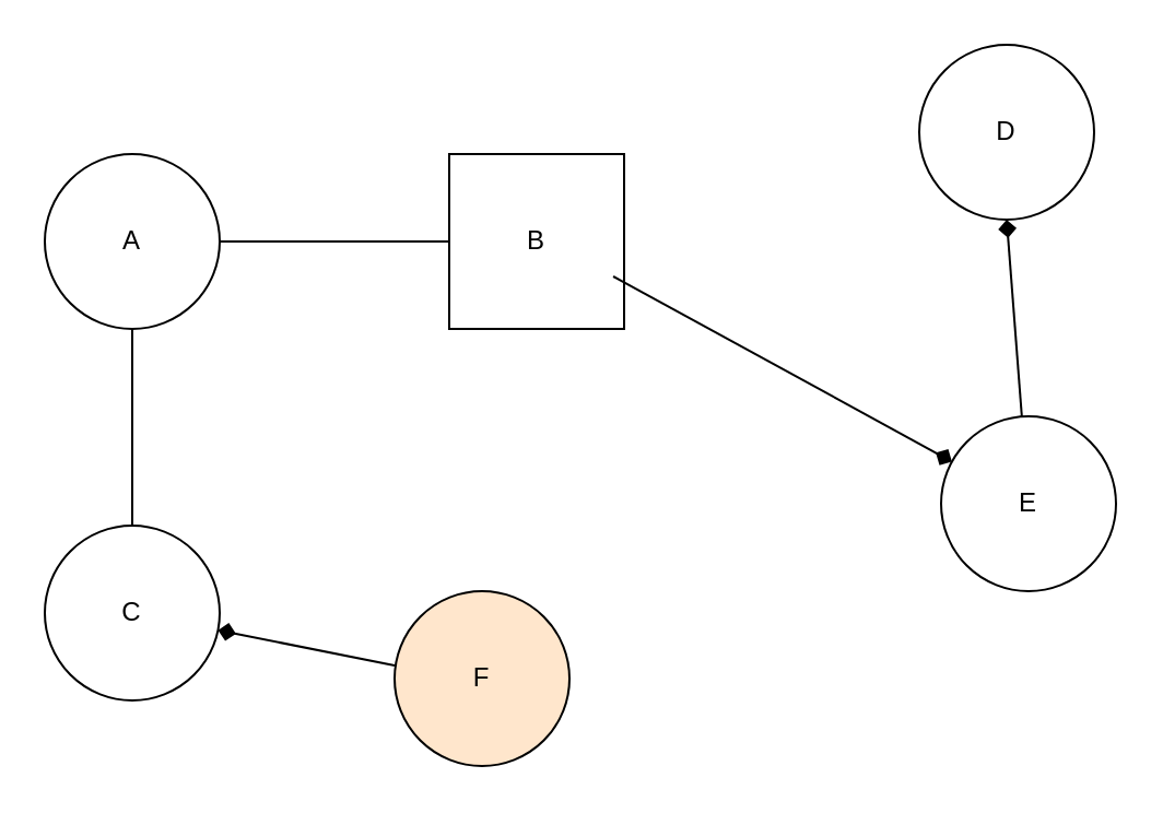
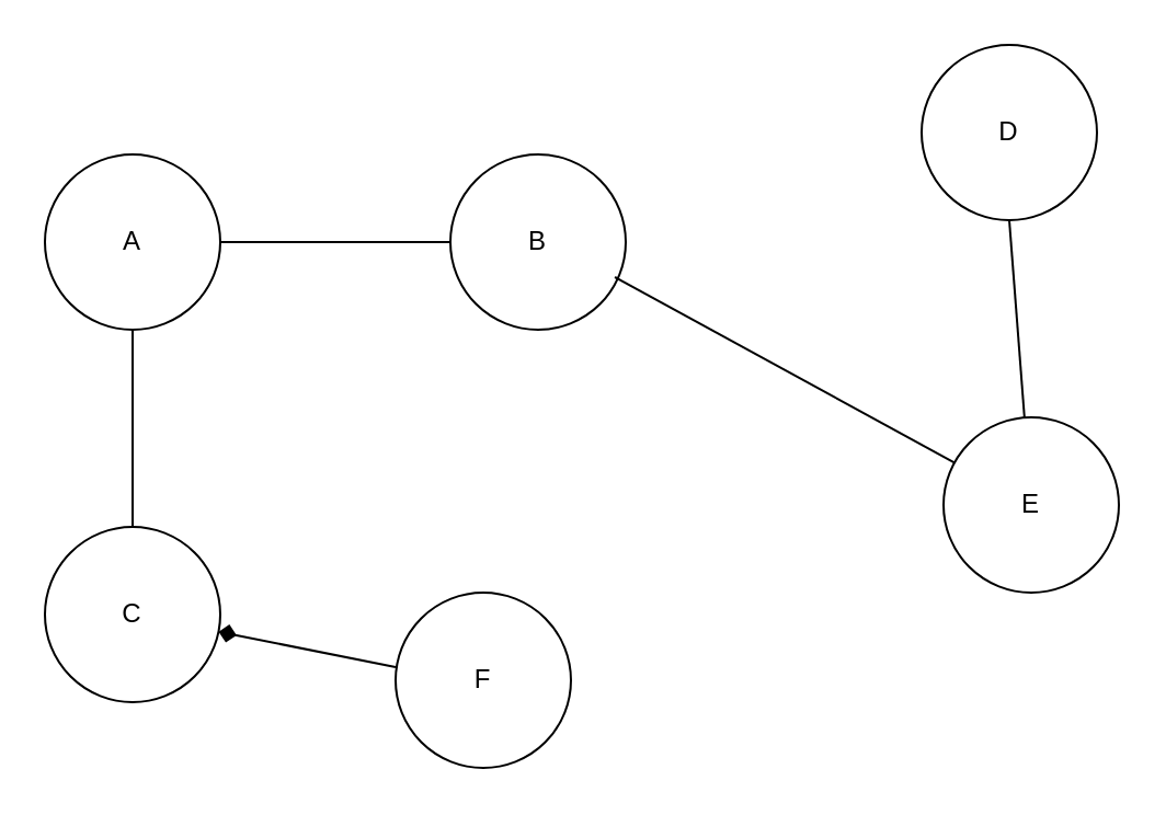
- <mxCell id="12" value="" style="endArrow=diamond;html=1;rounded=0;entryX=0.5;entryY=1;entryDx=0;entryDy=0;" edge="1" parent="1" source="8" target="7"><mxGeometry width="50" height="50" relative="1" as="geometry"><mxPoint x="260" y="300" as="sourcePoint" /><mxPoint x="310" y="250" as="targetPoint" /></mxGeometry></mxCell>
+ <mxCell id="12" value="" style="endArrow=none;html=1;rounded=0;entryX=0.5;entryY=1;entryDx=0;entryDy=0;" edge="1" parent="1" source="8" target="7"><mxGeometry width="50" height="50" relative="1" as="geometry"><mxPoint x="260" y="300" as="sourcePoint" /><mxPoint x="310" y="250" as="targetPoint" /></mxGeometry></mxCell>
- <mxCell id="3" value="B" style="whiteSpace=wrap;html=1;aspect=fixed;rounded=0;" vertex="1" parent="1"><mxGeometry x="205" y="70" width="80" height="80" as="geometry" /></mxCell>
+ <mxCell id="3" value="B" style="ellipse;whiteSpace=wrap;html=1;aspect=fixed;" vertex="1" parent="1"><mxGeometry x="205" y="70" width="80" height="80" as="geometry" /></mxCell>
- <mxCell id="9" value="" style="endArrow=diamond;html=1;rounded=0;exitX=0.938;exitY=0.7;exitDx=0;exitDy=0;exitPerimeter=0;" edge="1" parent="1" source="3" target="8"><mxGeometry width="50" height="50" relative="1" as="geometry"><mxPoint x="260" y="300" as="sourcePoint" /><mxPoint x="310" y="250" as="targetPoint" /></mxGeometry></mxCell>
+ <mxCell id="9" value="" style="endArrow=none;html=1;rounded=0;exitX=0.938;exitY=0.7;exitDx=0;exitDy=0;exitPerimeter=0;" edge="1" parent="1" source="3" target="8"><mxGeometry width="50" height="50" relative="1" as="geometry"><mxPoint x="260" y="300" as="sourcePoint" /><mxPoint x="310" y="250" as="targetPoint" /></mxGeometry></mxCell>
- <mxCell id="10" value="F" style="ellipse;whiteSpace=wrap;html=1;aspect=fixed;fillColor=#ffe6cc;" vertex="1" parent="1"><mxGeometry x="180" y="270" width="80" height="80" as="geometry" /></mxCell>
+ <mxCell id="10" value="F" style="ellipse;whiteSpace=wrap;html=1;aspect=fixed;" vertex="1" parent="1"><mxGeometry x="180" y="270" width="80" height="80" as="geometry" /></mxCell>
